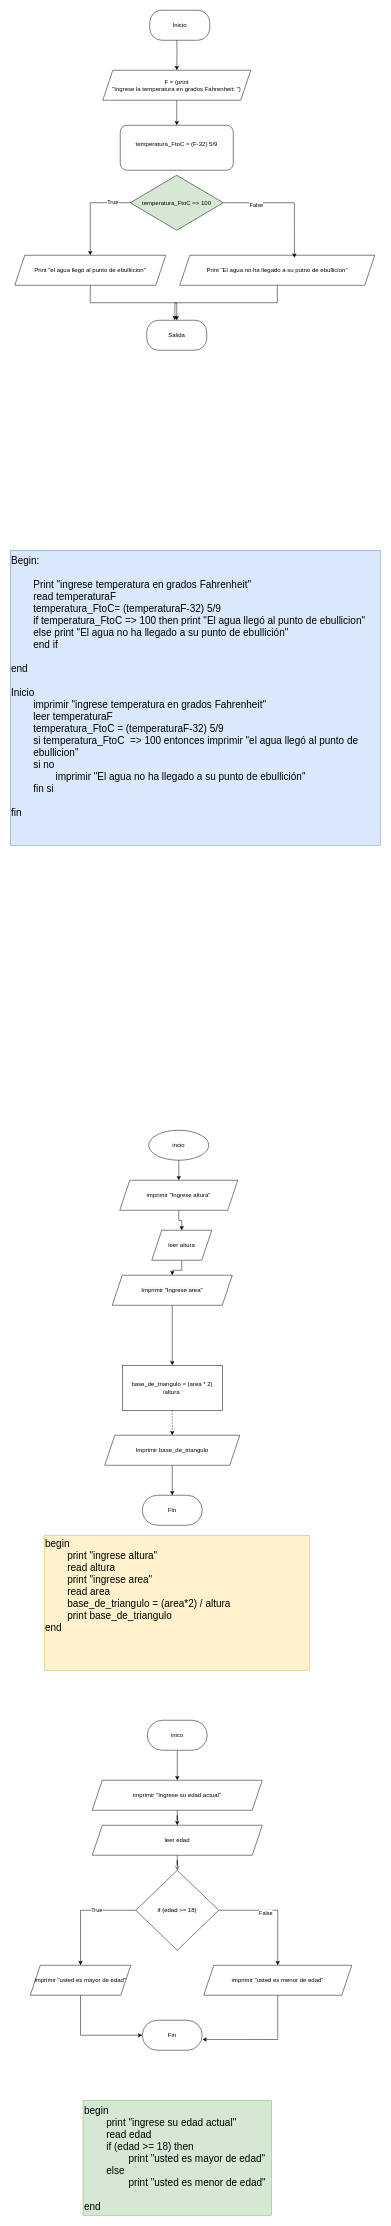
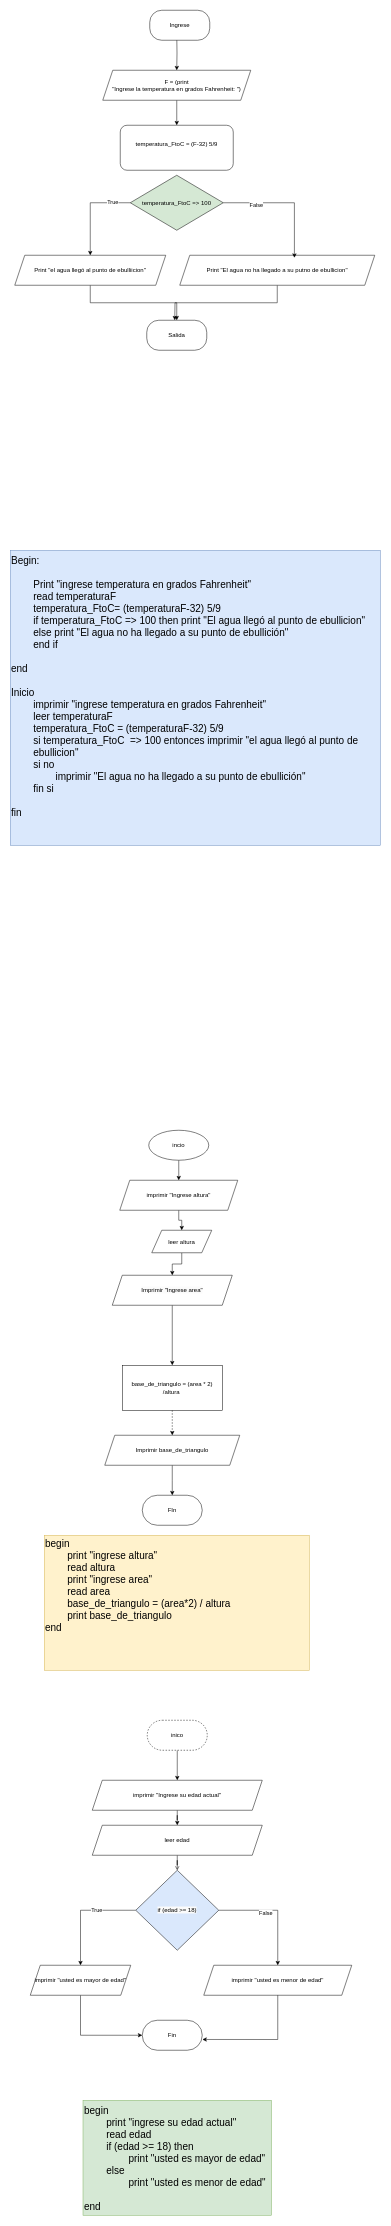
- <mxCell id="14" value="Inicio" style="rounded=1;whiteSpace=wrap;html=1;arcSize=40;" parent="1" vertex="1"><mxGeometry x="299" y="20" width="120" height="60" as="geometry" /></mxCell>
+ <mxCell id="14" value="Ingrese" style="rounded=1;whiteSpace=wrap;html=1;arcSize=40;" parent="1" vertex="1"><mxGeometry x="299" y="20" width="120" height="60" as="geometry" /></mxCell>
- <mxCell id="43" value="leer altura" style="shape=parallelogram;perimeter=parallelogramPerimeter;whiteSpace=wrap;html=1;fixedSize=1;" parent="1" vertex="1"><mxGeometry x="303" y="2460" width="120" height="60" as="geometry" /></mxCell>
+ <mxCell id="43" value="leer altura" style="shape=parallelogram;perimeter=parallelogramPerimeter;whiteSpace=wrap;html=1;fixedSize=1;" parent="1" vertex="1"><mxGeometry x="303" y="2460" width="120" height="45" as="geometry" /></mxCell>
- <mxCell id="29" value="inico" style="rounded=1;whiteSpace=wrap;html=1;arcSize=50;" parent="1" vertex="1"><mxGeometry x="294" y="3440" width="120" height="60" as="geometry" /></mxCell>
+ <mxCell id="29" value="inico" style="rounded=1;whiteSpace=wrap;html=1;arcSize=50;dashed=1;" parent="1" vertex="1"><mxGeometry x="294" y="3440" width="120" height="60" as="geometry" /></mxCell>
- <mxCell id="36" value="&lt;br&gt;&lt;span style=&quot;color: rgb(0, 0, 0); font-family: Helvetica; font-size: 12px; font-style: normal; font-variant-ligatures: normal; font-variant-caps: normal; font-weight: 400; letter-spacing: normal; orphans: 2; text-align: center; text-indent: 0px; text-transform: none; widows: 2; word-spacing: 0px; -webkit-text-stroke-width: 0px; white-space: normal; background-color: rgb(251, 251, 251); text-decoration-thickness: initial; text-decoration-style: initial; text-decoration-color: initial; float: none; display: inline !important;&quot;&gt;if (edad &amp;gt;= 18)&lt;/span&gt;&lt;div&gt;&lt;br/&gt;&lt;/div&gt;" style="rhombus;whiteSpace=wrap;html=1;" parent="1" vertex="1"><mxGeometry x="271" y="3740" width="166" height="160" as="geometry" /></mxCell>
+ <mxCell id="36" value="&lt;br&gt;&lt;span style=&quot;color: rgb(0, 0, 0); font-family: Helvetica; font-size: 12px; font-style: normal; font-variant-ligatures: normal; font-variant-caps: normal; font-weight: 400; letter-spacing: normal; orphans: 2; text-align: center; text-indent: 0px; text-transform: none; widows: 2; word-spacing: 0px; -webkit-text-stroke-width: 0px; white-space: normal; background-color: rgb(251, 251, 251); text-decoration-thickness: initial; text-decoration-style: initial; text-decoration-color: initial; float: none; display: inline !important;&quot;&gt;if (edad &amp;gt;= 18)&lt;/span&gt;&lt;div&gt;&lt;br/&gt;&lt;/div&gt;" style="rhombus;whiteSpace=wrap;html=1;fillColor=#dae8fc;" parent="1" vertex="1"><mxGeometry x="271" y="3740" width="166" height="160" as="geometry" /></mxCell>
